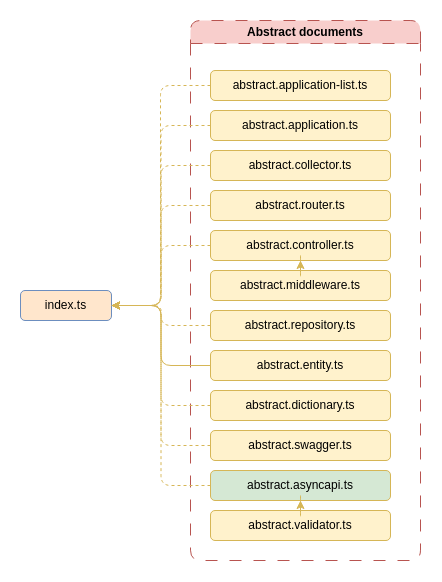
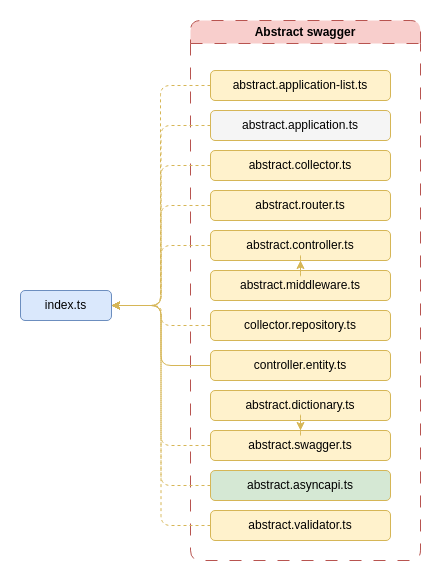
- <mxCell id="2" value="Abstract documents" style="swimlane;whiteSpace=wrap;html=1;fillColor=#f8cecc;strokeColor=#b85450;rounded=1;dashed=1;dashPattern=12 12;" vertex="1" parent="1"><mxGeometry x="190" y="20" width="230" height="540" as="geometry" /></mxCell>
+ <mxCell id="2" value="Abstract swagger" style="swimlane;whiteSpace=wrap;html=1;fillColor=#f8cecc;strokeColor=#b85450;rounded=1;dashed=1;dashPattern=12 12;" vertex="1" parent="1"><mxGeometry x="190" y="20" width="230" height="540" as="geometry" /></mxCell>
- <mxCell id="4" value="abstract.application.ts" style="rounded=1;whiteSpace=wrap;html=1;fillColor=#fff2cc;strokeColor=#d6b656;" vertex="1" parent="2"><mxGeometry x="20" y="90" width="180" height="30" as="geometry" /></mxCell>
+ <mxCell id="4" value="abstract.application.ts" style="rounded=1;whiteSpace=wrap;html=1;fillColor=#f5f5f5;strokeColor=#d6b656;" vertex="1" parent="2"><mxGeometry x="20" y="90" width="180" height="30" as="geometry" /></mxCell>
- <mxCell id="15" value="index.ts" style="rounded=1;whiteSpace=wrap;html=1;fillColor=#ffe6cc;strokeColor=#6c8ebf;" vertex="1" parent="1"><mxGeometry x="20" y="290" width="91" height="30" as="geometry" /></mxCell>
+ <mxCell id="15" value="index.ts" style="rounded=1;whiteSpace=wrap;html=1;fillColor=#dae8fc;strokeColor=#6c8ebf;" vertex="1" parent="1"><mxGeometry x="20" y="290" width="91" height="30" as="geometry" /></mxCell>
- <mxCell id="26" style="edgeStyle=orthogonalEdgeStyle;rounded=1;orthogonalLoop=1;jettySize=auto;html=1;entryX=1;entryY=0.5;entryDx=0;entryDy=0;fillColor=#fff2cc;strokeColor=#d6b656;dashed=1;endArrow=none;" edge="1" parent="1" source="13" target="15"><mxGeometry relative="1" as="geometry" /></mxCell>
+ <mxCell id="26" style="edgeStyle=orthogonalEdgeStyle;rounded=1;orthogonalLoop=1;jettySize=auto;html=1;entryX=1;entryY=0.5;entryDx=0;entryDy=0;fillColor=#fff2cc;strokeColor=#d6b656;dashed=1;" edge="1" parent="1" source="13" target="15"><mxGeometry relative="1" as="geometry" /></mxCell>
- <mxCell id="9" value="abstract.repository.ts" style="rounded=1;whiteSpace=wrap;html=1;fillColor=#fff2cc;strokeColor=#d6b656;" vertex="1" parent="2"><mxGeometry x="20" y="290" width="180" height="30" as="geometry" /></mxCell>
+ <mxCell id="9" value="collector.repository.ts" style="rounded=1;whiteSpace=wrap;html=1;fillColor=#fff2cc;strokeColor=#d6b656;" vertex="1" parent="2"><mxGeometry x="20" y="290" width="180" height="30" as="geometry" /></mxCell>
- <mxCell id="10" value="abstract.entity.ts" style="rounded=1;whiteSpace=wrap;html=1;fillColor=#fff2cc;strokeColor=#d6b656;" vertex="1" parent="2"><mxGeometry x="20" y="330" width="180" height="30" as="geometry" /></mxCell>
+ <mxCell id="10" value="controller.entity.ts" style="rounded=1;whiteSpace=wrap;html=1;fillColor=#fff2cc;strokeColor=#d6b656;" vertex="1" parent="2"><mxGeometry x="20" y="330" width="180" height="30" as="geometry" /></mxCell>
- <mxCell id="24" style="edgeStyle=orthogonalEdgeStyle;rounded=1;orthogonalLoop=1;jettySize=auto;html=1;entryX=1;entryY=0.5;entryDx=0;entryDy=0;fillColor=#fff2cc;strokeColor=#d6b656;dashed=1;" edge="1" parent="1" source="11" target="15"><mxGeometry relative="1" as="geometry" /></mxCell>
+ <mxCell id="24" style="edgeStyle=orthogonalEdgeStyle;rounded=1;orthogonalLoop=1;jettySize=auto;html=1;fillColor=#fff2cc;strokeColor=#d6b656;dashed=1;" edge="1" parent="1" source="11" target="12"><mxGeometry relative="1" as="geometry" /></mxCell>
- <mxCell id="27" style="edgeStyle=orthogonalEdgeStyle;rounded=1;orthogonalLoop=1;jettySize=auto;html=1;fillColor=#fff2cc;strokeColor=#d6b656;dashed=1;" edge="1" parent="1" source="14" target="13"><mxGeometry relative="1" as="geometry" /></mxCell>
+ <mxCell id="27" style="edgeStyle=orthogonalEdgeStyle;rounded=1;orthogonalLoop=1;jettySize=auto;html=1;entryX=1;entryY=0.5;entryDx=0;entryDy=0;fillColor=#fff2cc;strokeColor=#d6b656;dashed=1;" edge="1" parent="1" source="14" target="15"><mxGeometry relative="1" as="geometry" /></mxCell>
